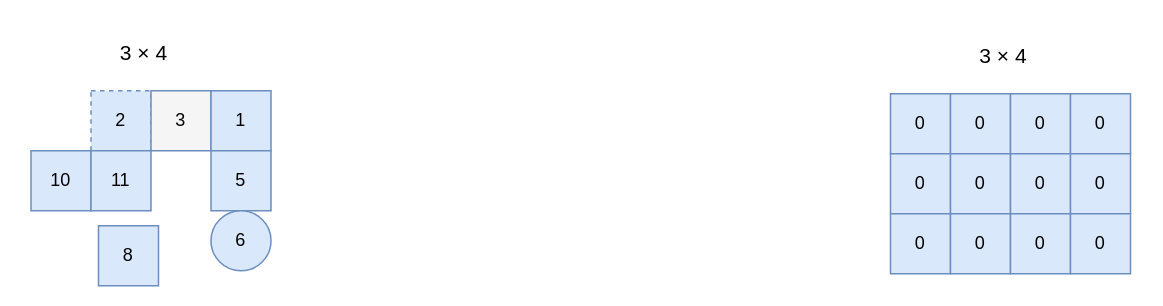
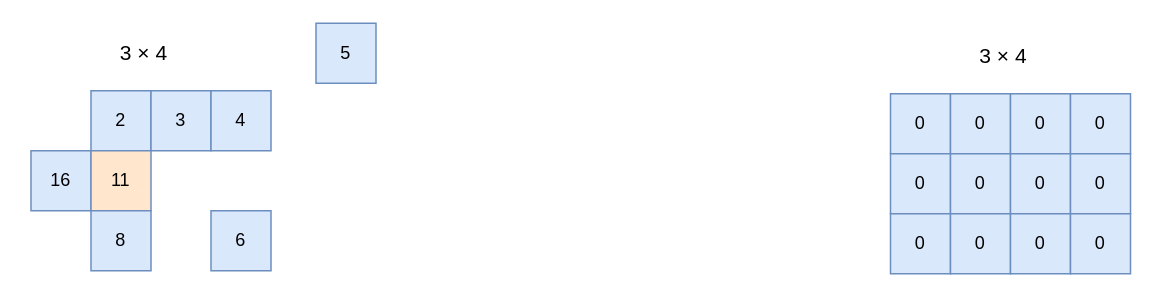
- <mxCell id="2" value="2" style="whiteSpace=wrap;html=1;aspect=fixed;fillColor=#dae8fc;strokeColor=#6c8ebf;dashed=1;" vertex="1" parent="1"><mxGeometry x="60" y="60" width="40" height="40" as="geometry" /></mxCell>
+ <mxCell id="2" value="2" style="whiteSpace=wrap;html=1;aspect=fixed;fillColor=#dae8fc;strokeColor=#6c8ebf;" vertex="1" parent="1"><mxGeometry x="60" y="60" width="40" height="40" as="geometry" /></mxCell>
- <mxCell id="3" value="3" style="whiteSpace=wrap;html=1;aspect=fixed;fillColor=#f5f5f5;strokeColor=#6c8ebf;" vertex="1" parent="1"><mxGeometry x="100" y="60" width="40" height="40" as="geometry" /></mxCell>
+ <mxCell id="3" value="3" style="whiteSpace=wrap;html=1;aspect=fixed;fillColor=#dae8fc;strokeColor=#6c8ebf;" vertex="1" parent="1"><mxGeometry x="100" y="60" width="40" height="40" as="geometry" /></mxCell>
- <mxCell id="4" value="1" style="whiteSpace=wrap;html=1;aspect=fixed;fillColor=#dae8fc;strokeColor=#6c8ebf;" vertex="1" parent="1"><mxGeometry x="140" y="60" width="40" height="40" as="geometry" /></mxCell>
+ <mxCell id="4" value="4" style="whiteSpace=wrap;html=1;aspect=fixed;fillColor=#dae8fc;strokeColor=#6c8ebf;" vertex="1" parent="1"><mxGeometry x="140" y="60" width="40" height="40" as="geometry" /></mxCell>
- <mxCell id="5" value="10" style="whiteSpace=wrap;html=1;aspect=fixed;fillColor=#dae8fc;strokeColor=#6c8ebf;" vertex="1" parent="1"><mxGeometry x="20" y="100" width="40" height="40" as="geometry" /></mxCell>
+ <mxCell id="5" value="16" style="whiteSpace=wrap;html=1;aspect=fixed;fillColor=#dae8fc;strokeColor=#6c8ebf;" vertex="1" parent="1"><mxGeometry x="20" y="100" width="40" height="40" as="geometry" /></mxCell>
- <mxCell id="6" value="11" style="whiteSpace=wrap;html=1;aspect=fixed;fillColor=#dae8fc;strokeColor=#6c8ebf;" vertex="1" parent="1"><mxGeometry x="60" y="100" width="40" height="40" as="geometry" /></mxCell>
+ <mxCell id="6" value="11" style="whiteSpace=wrap;html=1;aspect=fixed;fillColor=#ffe6cc;strokeColor=#6c8ebf;" vertex="1" parent="1"><mxGeometry x="60" y="100" width="40" height="40" as="geometry" /></mxCell>
- <mxCell id="7" value="5" style="whiteSpace=wrap;html=1;aspect=fixed;fillColor=#dae8fc;strokeColor=#6c8ebf;" vertex="1" parent="1"><mxGeometry x="140" y="100" width="40" height="40" as="geometry" /></mxCell>
+ <mxCell id="7" value="5" style="whiteSpace=wrap;html=1;aspect=fixed;fillColor=#dae8fc;strokeColor=#6c8ebf;" vertex="1" parent="1"><mxGeometry x="210" y="15" width="40" height="40" as="geometry" /></mxCell>
- <mxCell id="9" value="6" style="ellipse;whiteSpace=wrap;html=1;aspect=fixed;fillColor=#dae8fc;strokeColor=#6c8ebf;" vertex="1" parent="1"><mxGeometry x="140" y="140" width="40" height="40" as="geometry" /></mxCell>
+ <mxCell id="9" value="6" style="whiteSpace=wrap;html=1;aspect=fixed;fillColor=#dae8fc;strokeColor=#6c8ebf;" vertex="1" parent="1"><mxGeometry x="140" y="140" width="40" height="40" as="geometry" /></mxCell>
- <mxCell id="8" value="8" style="whiteSpace=wrap;html=1;aspect=fixed;fillColor=#dae8fc;strokeColor=#6c8ebf;" vertex="1" parent="1"><mxGeometry x="65" y="150" width="40" height="40" as="geometry" /></mxCell>
+ <mxCell id="8" value="8" style="whiteSpace=wrap;html=1;aspect=fixed;fillColor=#dae8fc;strokeColor=#6c8ebf;" vertex="1" parent="1"><mxGeometry x="60" y="140" width="40" height="40" as="geometry" /></mxCell>
